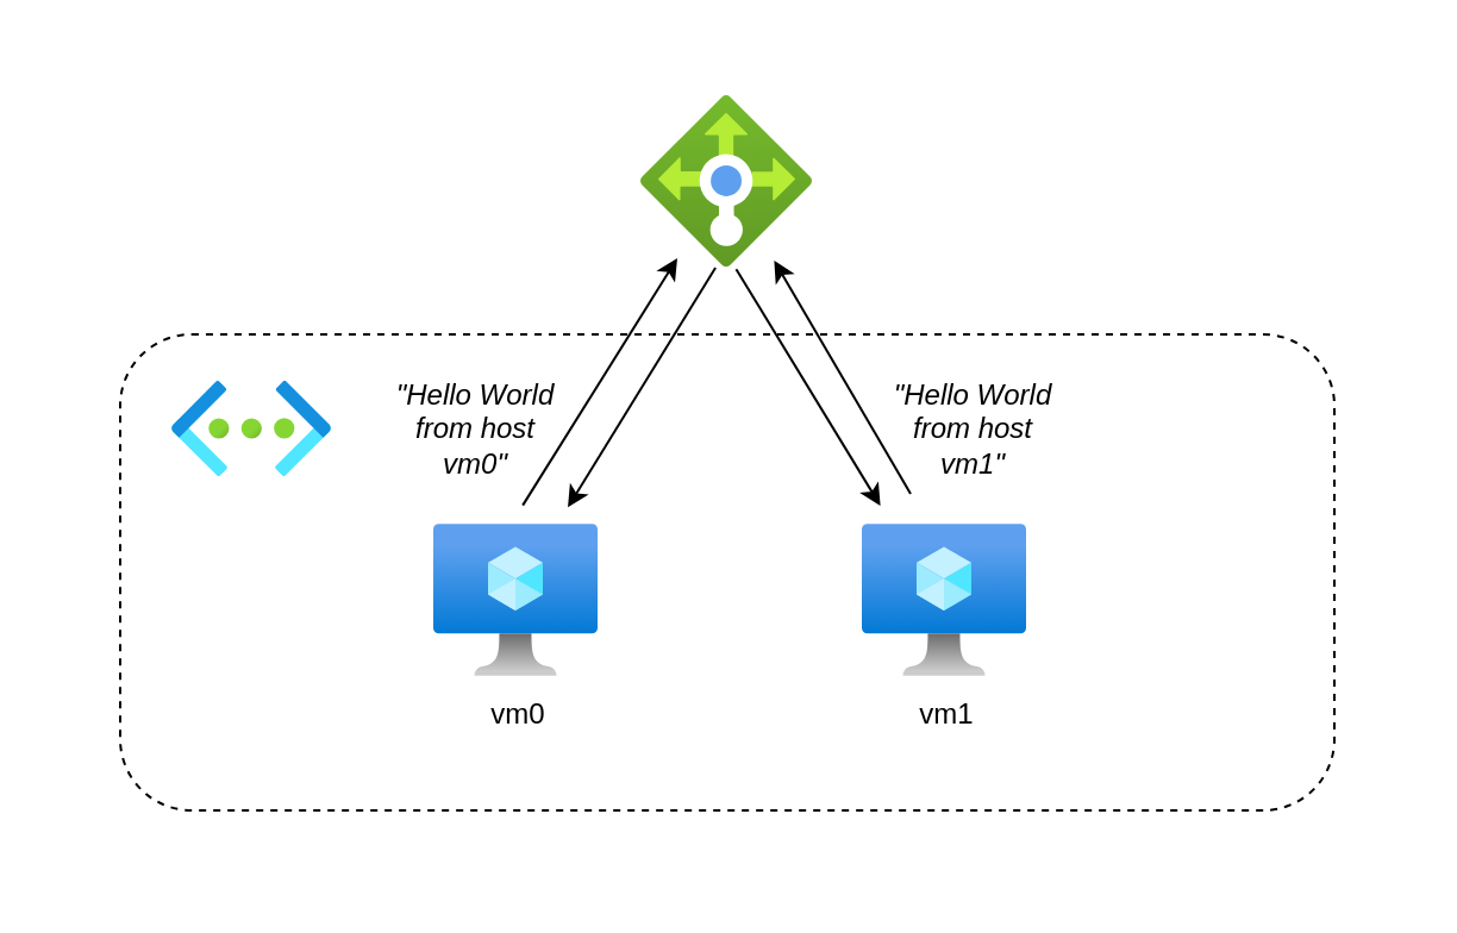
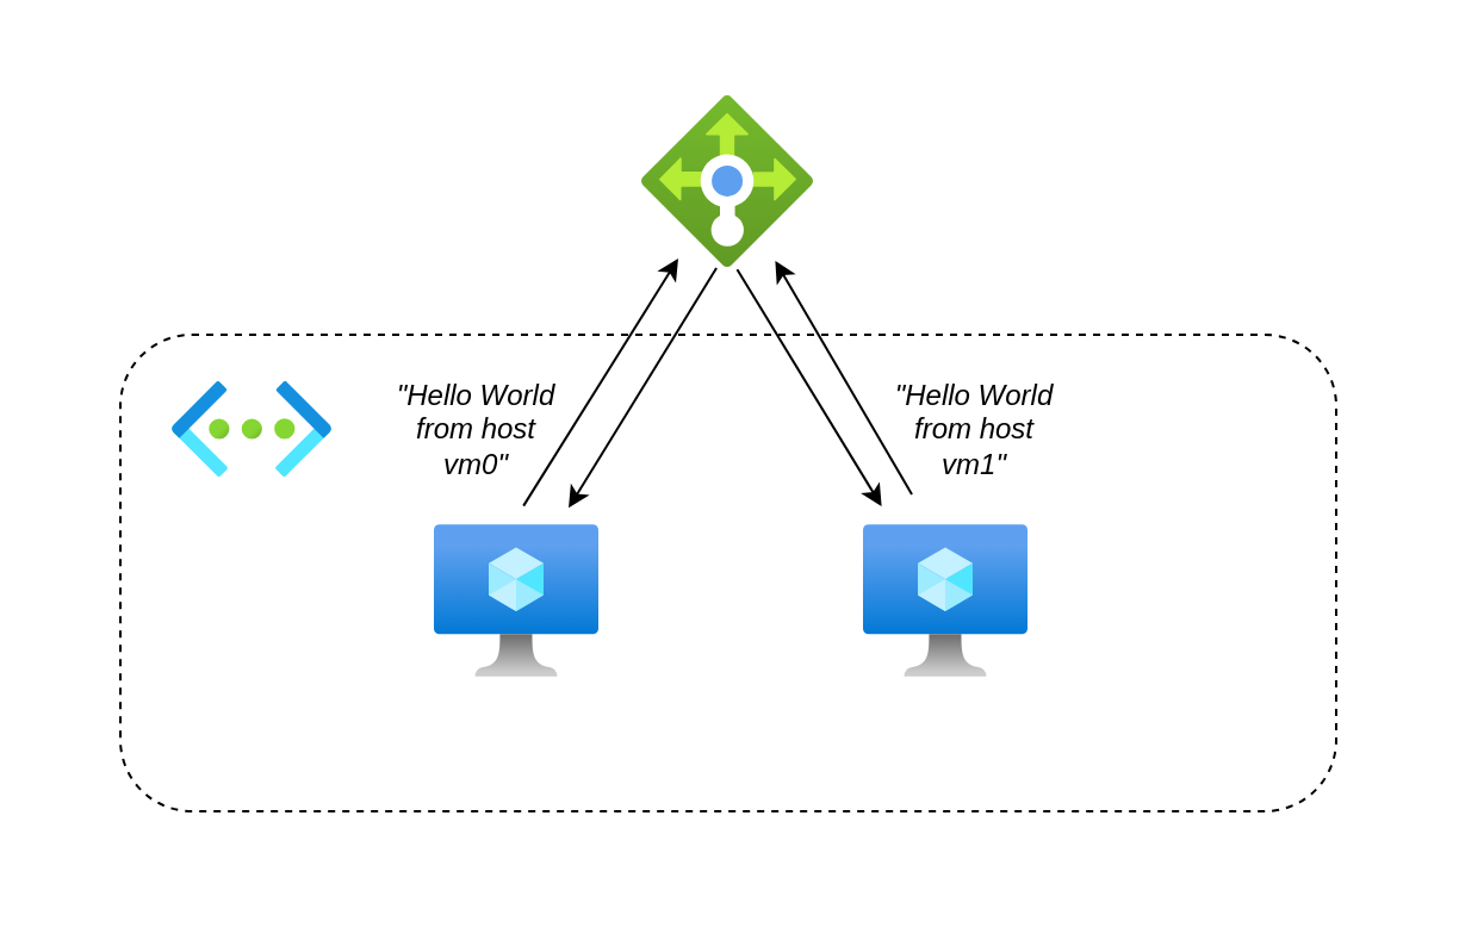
- <mxCell id="9" value="vm0" style="text;html=1;align=center;verticalAlign=middle;resizable=0;points=[];autosize=1;strokeColor=none;" vertex="1" parent="7"><mxGeometry x="14.5" y="70" width="40" height="20" as="geometry" /></mxCell>
- <mxCell id="6" value="vm1" style="text;html=1;align=center;verticalAlign=middle;resizable=0;points=[];autosize=1;strokeColor=none;" vertex="1" parent="4"><mxGeometry x="14.5" y="70" width="40" height="20" as="geometry" /></mxCell>
